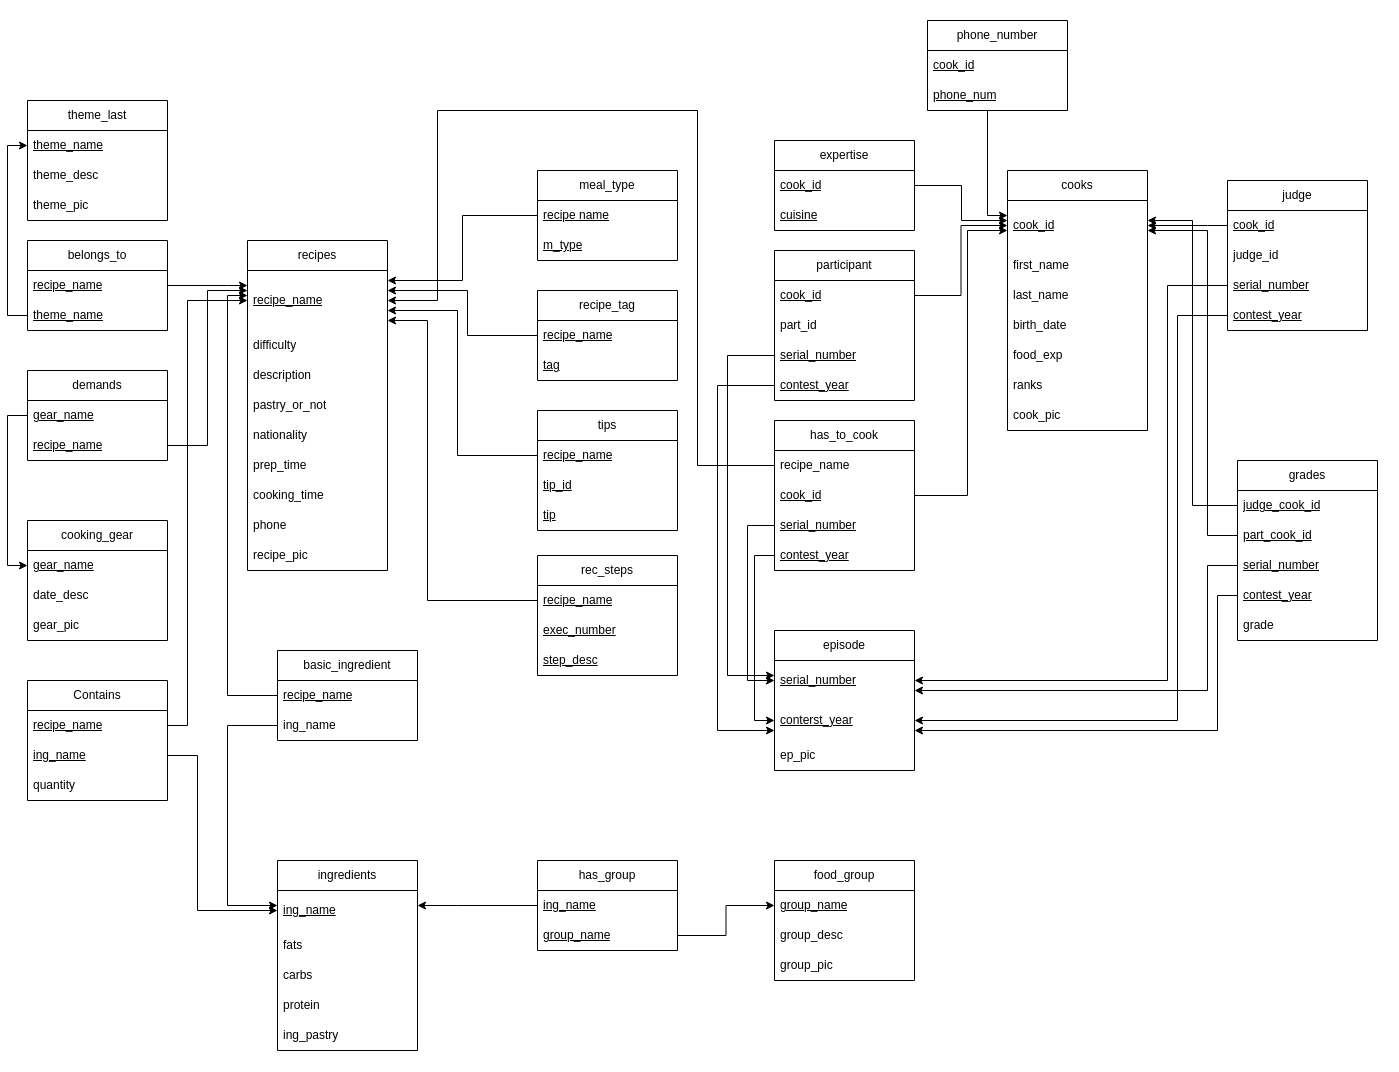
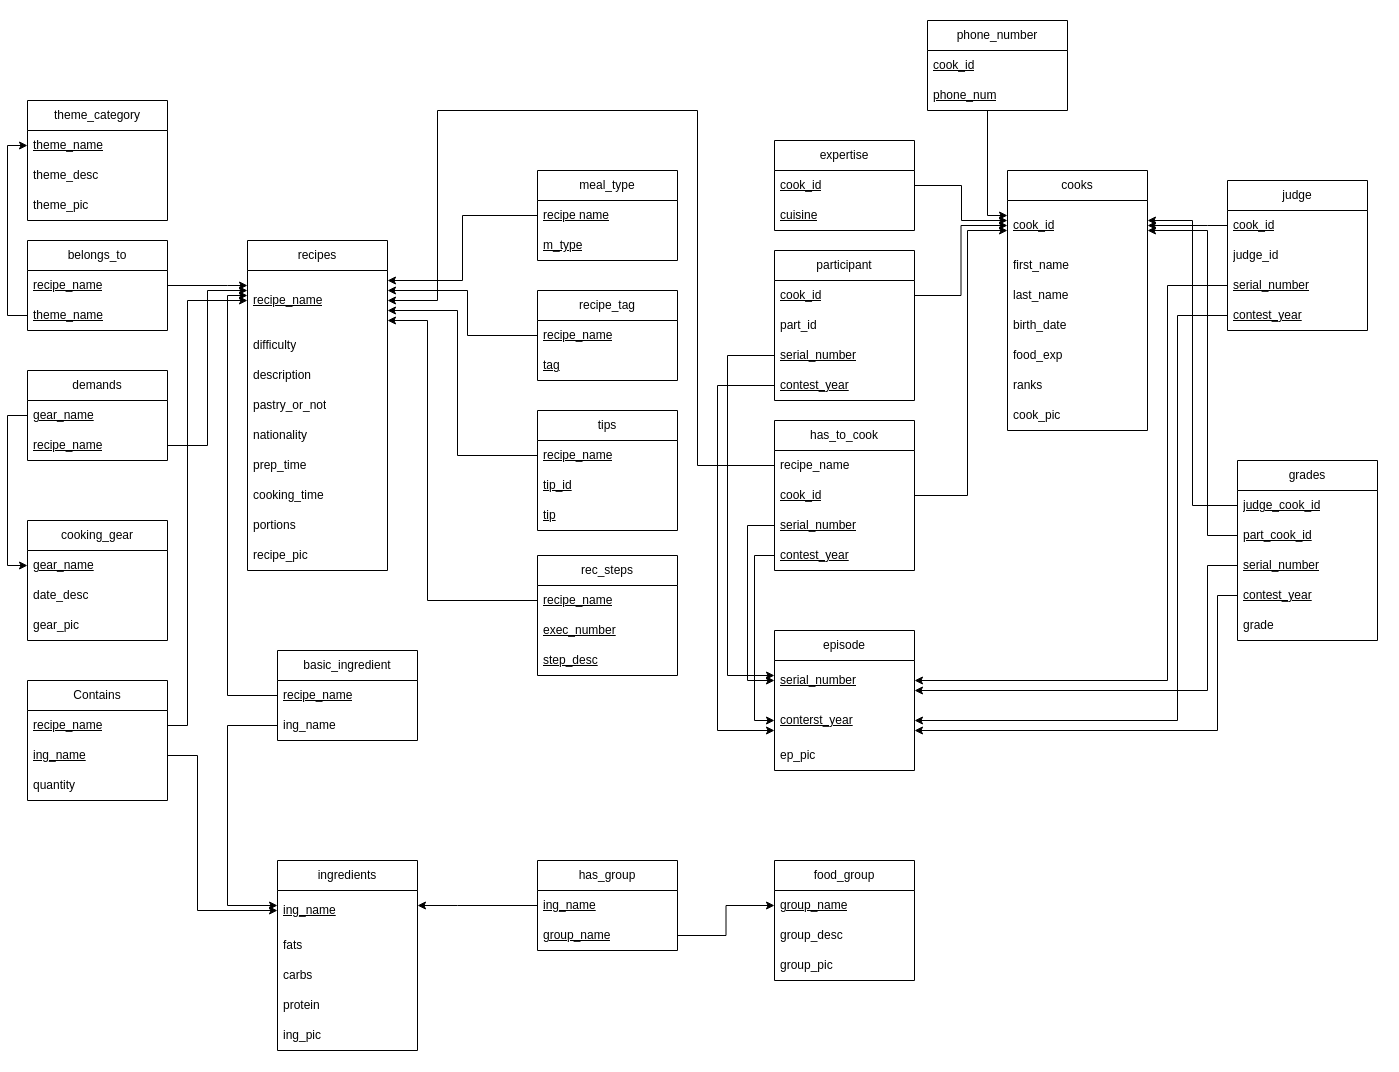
- <mxCell id="42" value="theme_last" style="swimlane;fontStyle=0;childLayout=stackLayout;horizontal=1;startSize=30;horizontalStack=0;resizeParent=1;resizeParentMax=0;resizeLast=0;collapsible=1;marginBottom=0;whiteSpace=wrap;html=1;" vertex="1" parent="1"><mxGeometry x="20" y="100" width="140" height="120" as="geometry" /></mxCell>
+ <mxCell id="42" value="theme_category" style="swimlane;fontStyle=0;childLayout=stackLayout;horizontal=1;startSize=30;horizontalStack=0;resizeParent=1;resizeParentMax=0;resizeLast=0;collapsible=1;marginBottom=0;whiteSpace=wrap;html=1;" vertex="1" parent="1"><mxGeometry x="20" y="100" width="140" height="120" as="geometry" /></mxCell>
- <mxCell id="10" value="phone" style="text;strokeColor=none;fillColor=none;align=left;verticalAlign=middle;spacingLeft=4;spacingRight=4;overflow=hidden;points=[[0,0.5],[1,0.5]];portConstraint=eastwest;rotatable=0;whiteSpace=wrap;html=1;" vertex="1" parent="2"><mxGeometry y="270" width="140" height="30" as="geometry" /></mxCell>
+ <mxCell id="10" value="portions" style="text;strokeColor=none;fillColor=none;align=left;verticalAlign=middle;spacingLeft=4;spacingRight=4;overflow=hidden;points=[[0,0.5],[1,0.5]];portConstraint=eastwest;rotatable=0;whiteSpace=wrap;html=1;" vertex="1" parent="2"><mxGeometry y="270" width="140" height="30" as="geometry" /></mxCell>
- <mxCell id="53" value="ing_pastry" style="text;strokeColor=none;fillColor=none;align=left;verticalAlign=middle;spacingLeft=4;spacingRight=4;overflow=hidden;points=[[0,0.5],[1,0.5]];portConstraint=eastwest;rotatable=0;whiteSpace=wrap;html=1;" vertex="1" parent="48"><mxGeometry y="160" width="140" height="30" as="geometry" /></mxCell>
+ <mxCell id="53" value="ing_pic" style="text;strokeColor=none;fillColor=none;align=left;verticalAlign=middle;spacingLeft=4;spacingRight=4;overflow=hidden;points=[[0,0.5],[1,0.5]];portConstraint=eastwest;rotatable=0;whiteSpace=wrap;html=1;" vertex="1" parent="48"><mxGeometry y="160" width="140" height="30" as="geometry" /></mxCell>
